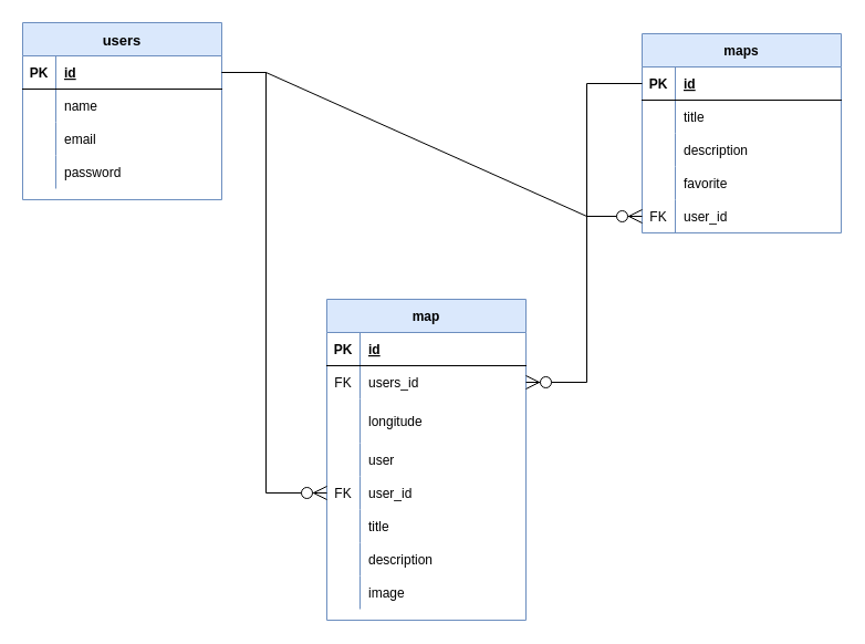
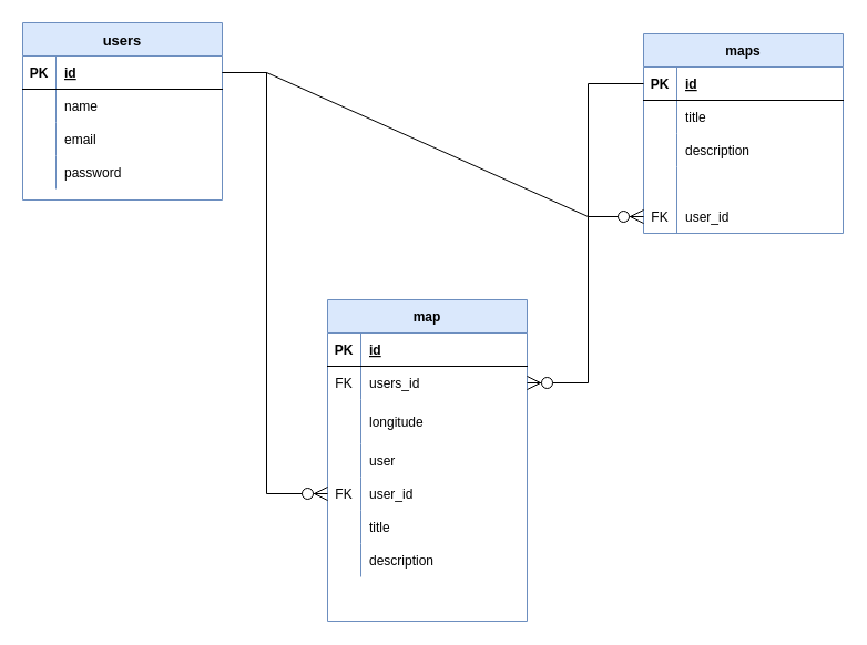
- <mxCell id="27" value="favorite" style="shape=partialRectangle;connectable=0;fillColor=none;top=0;left=0;bottom=0;right=0;align=left;spacingLeft=6;overflow=hidden;" parent="25" vertex="1"><mxGeometry x="30" width="150" height="30" as="geometry"><mxRectangle width="150" height="30" as="alternateBounds" /></mxGeometry></mxCell>
- <mxCell id="55" value="image" style="shape=partialRectangle;connectable=0;fillColor=none;top=0;left=0;bottom=0;right=0;align=left;spacingLeft=6;overflow=hidden;" vertex="1" parent="53"><mxGeometry x="30" width="150" height="30" as="geometry"><mxRectangle width="150" height="30" as="alternateBounds" /></mxGeometry></mxCell>
